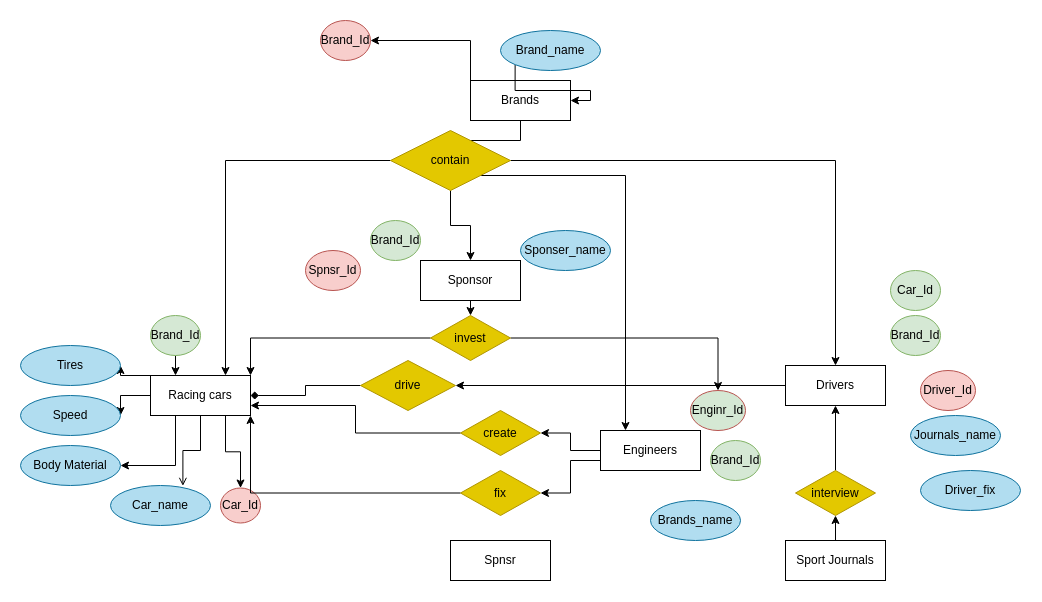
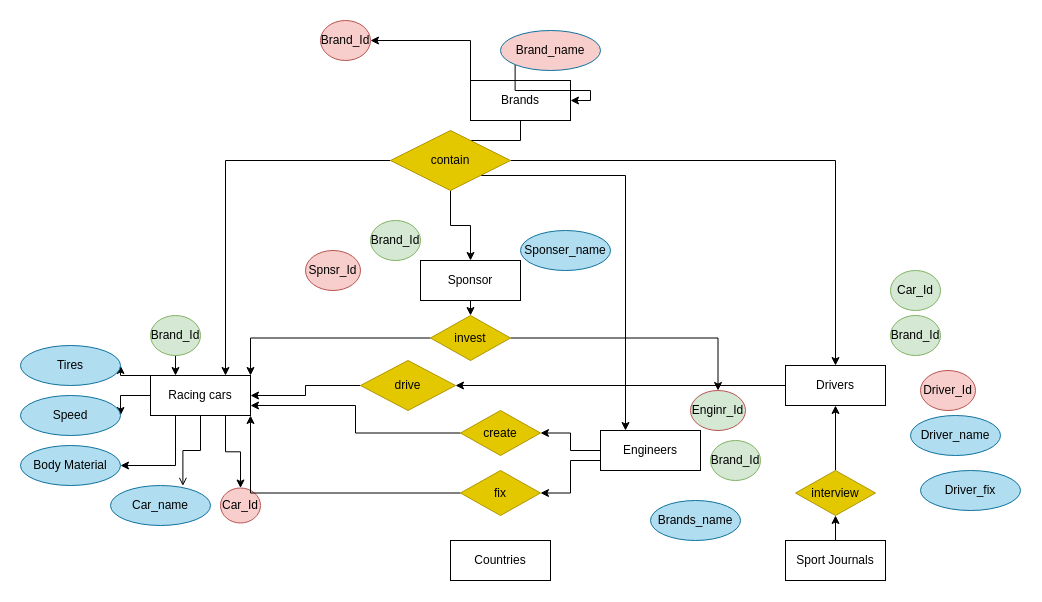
- <mxCell id="44" value="Brand_name" style="ellipse;whiteSpace=wrap;html=1;align=center;fillColor=#b1ddf0;strokeColor=#10739e;" vertex="1" parent="1"><mxGeometry x="500" y="30" width="100" height="40" as="geometry" /></mxCell>
+ <mxCell id="44" value="Brand_name" style="ellipse;whiteSpace=wrap;html=1;align=center;fillColor=#f8cecc;strokeColor=#10739e;" vertex="1" parent="1"><mxGeometry x="500" y="30" width="100" height="40" as="geometry" /></mxCell>
- <mxCell id="36" style="edgeStyle=orthogonalEdgeStyle;rounded=0;orthogonalLoop=1;jettySize=auto;html=1;exitX=0;exitY=0.5;exitDx=0;exitDy=0;entryX=1;entryY=0.5;entryDx=0;entryDy=0;endArrow=diamond;" edge="1" parent="1" source="37" target="19"><mxGeometry relative="1" as="geometry" /></mxCell>
+ <mxCell id="36" style="edgeStyle=orthogonalEdgeStyle;rounded=0;orthogonalLoop=1;jettySize=auto;html=1;exitX=0;exitY=0.5;exitDx=0;exitDy=0;entryX=1;entryY=0.5;entryDx=0;entryDy=0;" edge="1" parent="1" source="37" target="19"><mxGeometry relative="1" as="geometry" /></mxCell>
- <mxCell id="55" value="Journals_name" style="ellipse;whiteSpace=wrap;html=1;align=center;fillColor=#b1ddf0;strokeColor=#10739e;" vertex="1" parent="1"><mxGeometry x="910" y="415" width="90" height="40" as="geometry" /></mxCell>
+ <mxCell id="55" value="Driver_name" style="ellipse;whiteSpace=wrap;html=1;align=center;fillColor=#b1ddf0;strokeColor=#10739e;" vertex="1" parent="1"><mxGeometry x="910" y="415" width="90" height="40" as="geometry" /></mxCell>
- <mxCell id="10" value="Spnsr" style="whiteSpace=wrap;html=1;align=center;" vertex="1" parent="1"><mxGeometry x="450" y="540" width="100" height="40" as="geometry" /></mxCell>
+ <mxCell id="10" value="Countries" style="whiteSpace=wrap;html=1;align=center;" vertex="1" parent="1"><mxGeometry x="450" y="540" width="100" height="40" as="geometry" /></mxCell>
